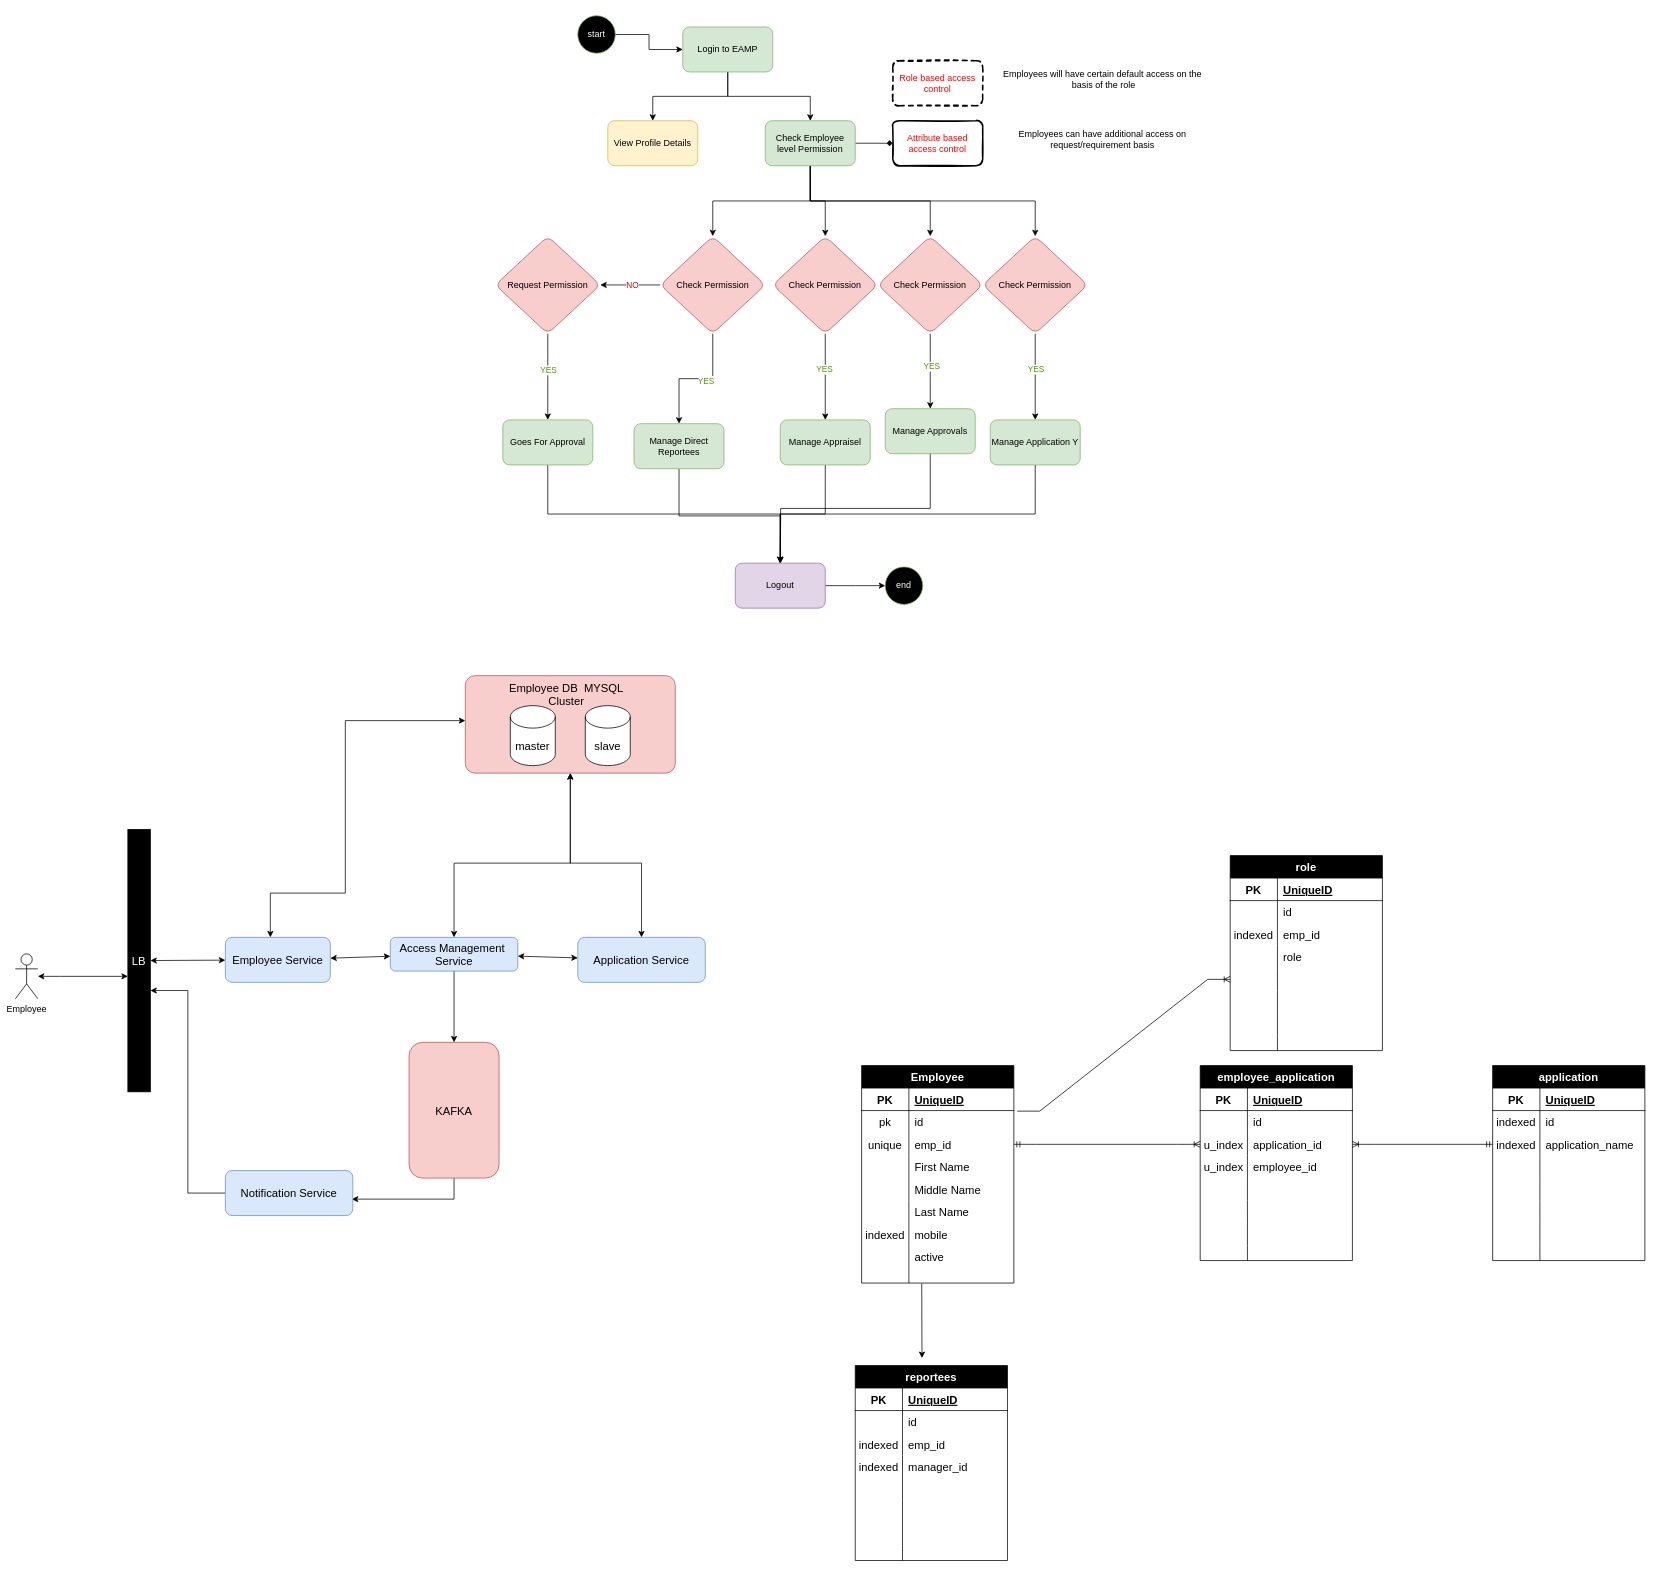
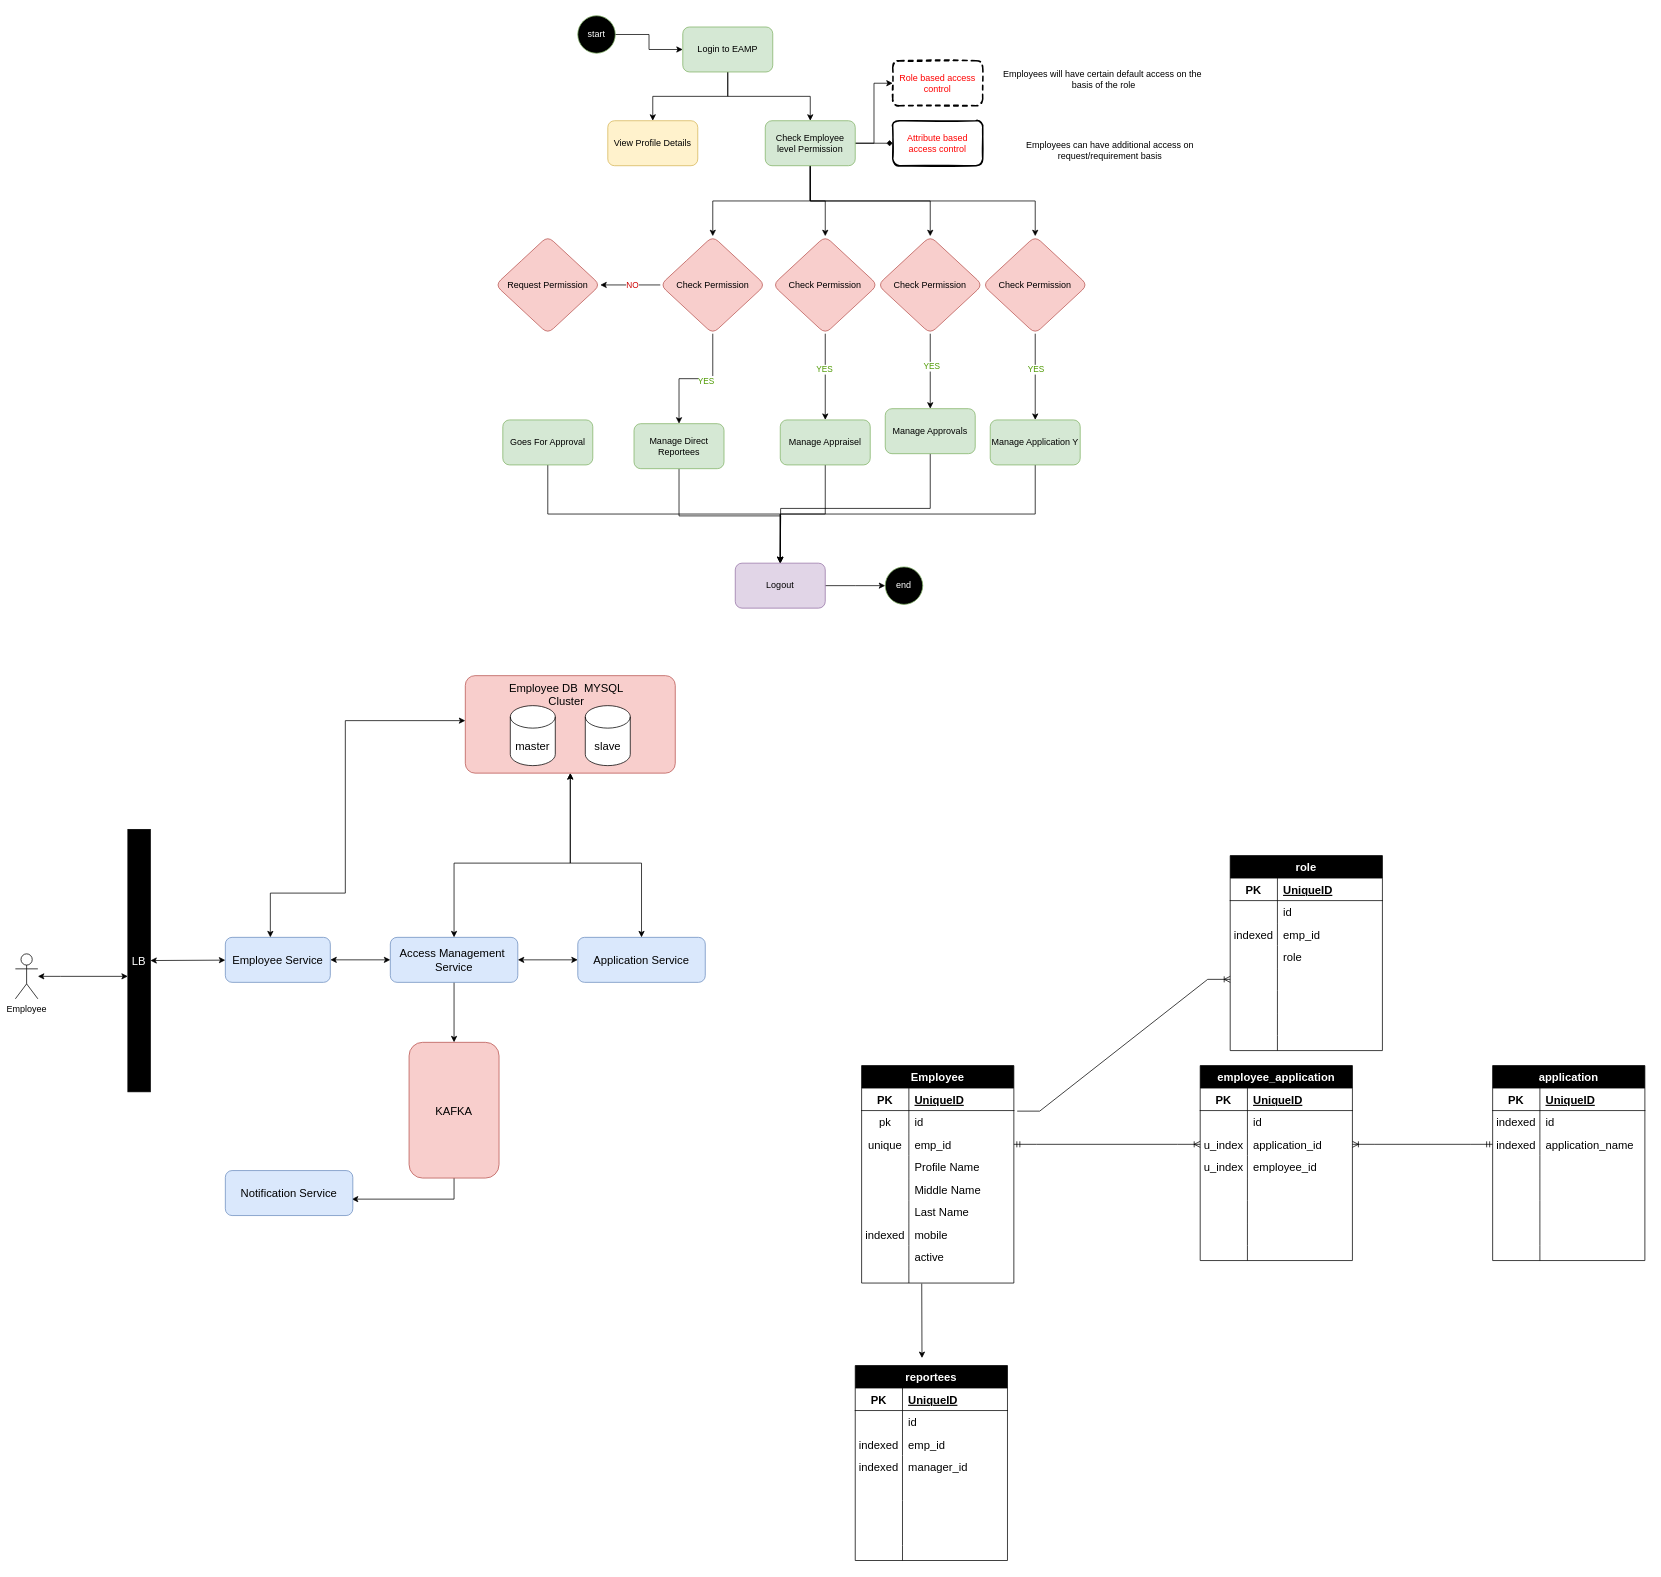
+ <mxCell id="8" style="edgeStyle=orthogonalEdgeStyle;rounded=0;orthogonalLoop=1;jettySize=auto;html=1;exitX=1;exitY=0.5;exitDx=0;exitDy=0;entryX=0;entryY=0.5;entryDx=0;entryDy=0;fontColor=#FF0000;" parent="1" source="14" target="15" edge="1"><mxGeometry relative="1" as="geometry" /></mxCell>
- <mxCell id="48" value="&lt;font color=&quot;#000000&quot;&gt;Employees can have additional access on request/requirement basis&lt;/font&gt;" style="text;html=1;strokeColor=none;fillColor=none;align=center;verticalAlign=middle;whiteSpace=wrap;rounded=0;fontColor=#4D9900;" parent="1" vertex="1"><mxGeometry x="1320" y="170" width="300" height="30" as="geometry" /></mxCell>
+ <mxCell id="48" value="&lt;font color=&quot;#000000&quot;&gt;Employees can have additional access on request/requirement basis&lt;/font&gt;" style="text;html=1;strokeColor=none;fillColor=none;align=center;verticalAlign=middle;whiteSpace=wrap;rounded=0;fontColor=#4D9900;" parent="1" vertex="1"><mxGeometry x="1330" y="185" width="300" height="30" as="geometry" /></mxCell>
- <mxCell id="39" value="" style="edgeStyle=orthogonalEdgeStyle;rounded=0;orthogonalLoop=1;jettySize=auto;html=1;fontColor=#CC0000;" parent="1" source="41" target="43" edge="1"><mxGeometry relative="1" as="geometry" /></mxCell>
- <mxCell id="40" value="&lt;font color=&quot;#4d9900&quot;&gt;YES&lt;/font&gt;" style="edgeLabel;html=1;align=center;verticalAlign=middle;resizable=0;points=[];fontColor=#CC0000;" parent="39" vertex="1" connectable="0"><mxGeometry x="-0.157" relative="1" as="geometry"><mxPoint as="offset" /></mxGeometry></mxCell>
- <mxCell id="61" value="&lt;font face=&quot;helvetica&quot;&gt;Access Management&amp;nbsp; Service&lt;/font&gt;" style="rounded=1;whiteSpace=wrap;html=1;fontSize=15;fillColor=#dae8fc;strokeColor=#6c8ebf;" parent="1" vertex="1"><mxGeometry x="520" y="1249" width="170" height="45" as="geometry" /></mxCell>
+ <mxCell id="61" value="&lt;font face=&quot;helvetica&quot;&gt;Access Management&amp;nbsp; Service&lt;/font&gt;" style="rounded=1;whiteSpace=wrap;html=1;fontSize=15;fillColor=#dae8fc;strokeColor=#6c8ebf;" parent="1" vertex="1"><mxGeometry x="520" y="1249" width="170" height="60" as="geometry" /></mxCell>
- <mxCell id="65" style="edgeStyle=orthogonalEdgeStyle;rounded=0;orthogonalLoop=1;jettySize=auto;html=1;exitX=0;exitY=0.5;exitDx=0;exitDy=0;entryX=1;entryY=0.614;entryDx=0;entryDy=0;entryPerimeter=0;fontSize=15;fontColor=#000000;" parent="1" source="66" target="52" edge="1"><mxGeometry relative="1" as="geometry" /></mxCell>
- <mxCell id="82" value="First Name" style="shape=partialRectangle;connectable=0;fillColor=none;top=0;left=0;bottom=0;right=0;align=left;spacingLeft=6;overflow=hidden;fontSize=15;fontColor=#000000;" parent="80" vertex="1"><mxGeometry x="63" width="140" height="30" as="geometry"><mxRectangle width="140" height="30" as="alternateBounds" /></mxGeometry></mxCell>
+ <mxCell id="82" value="Profile Name" style="shape=partialRectangle;connectable=0;fillColor=none;top=0;left=0;bottom=0;right=0;align=left;spacingLeft=6;overflow=hidden;fontSize=15;fontColor=#000000;" parent="80" vertex="1"><mxGeometry x="63" width="140" height="30" as="geometry"><mxRectangle width="140" height="30" as="alternateBounds" /></mxGeometry></mxCell>
